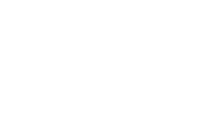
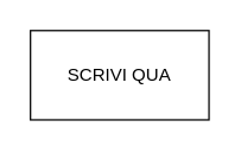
+ <mxCell id="2" value="SCRIVI QUA" style="rounded=0;whiteSpace=wrap;html=1;" vertex="1" parent="1"><mxGeometry x="20" y="20" width="120" height="60" as="geometry" /></mxCell>
